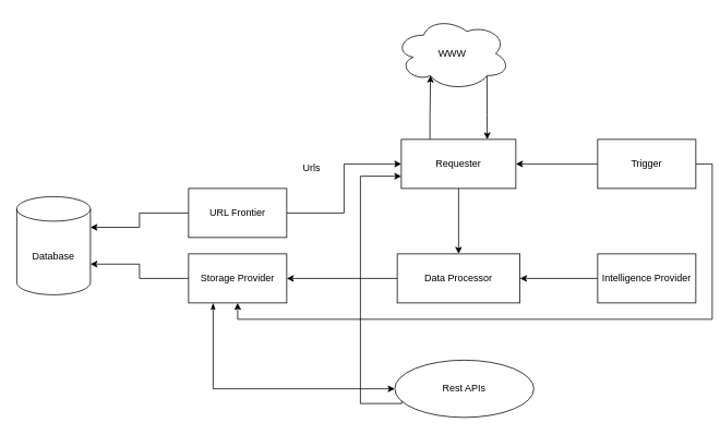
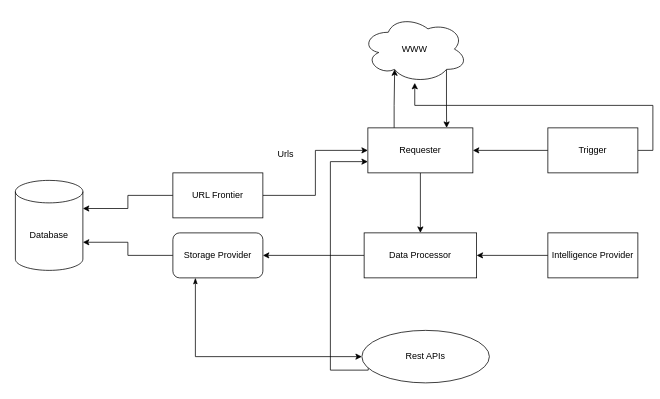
- <mxCell id="10" value="Storage Provider" style="rounded=0;whiteSpace=wrap;html=1;" parent="1" vertex="1"><mxGeometry x="230" y="310" width="120" height="60" as="geometry" /></mxCell>
+ <mxCell id="10" value="Storage Provider" style="whiteSpace=wrap;html=1;rounded=1;" parent="1" vertex="1"><mxGeometry x="230" y="310" width="120" height="60" as="geometry" /></mxCell>
- <mxCell id="18" style="edgeStyle=orthogonalEdgeStyle;rounded=0;orthogonalLoop=1;jettySize=auto;html=1;exitX=1;exitY=0.5;exitDx=0;exitDy=0;entryX=0.5;entryY=1;entryDx=0;entryDy=0;" edge="1" parent="1" source="19" target="10"><mxGeometry relative="1" as="geometry" /></mxCell>
+ <mxCell id="18" style="edgeStyle=orthogonalEdgeStyle;rounded=0;orthogonalLoop=1;jettySize=auto;html=1;exitX=1;exitY=0.5;exitDx=0;exitDy=0;" edge="1" parent="1" source="19" target="3"><mxGeometry relative="1" as="geometry" /></mxCell>
